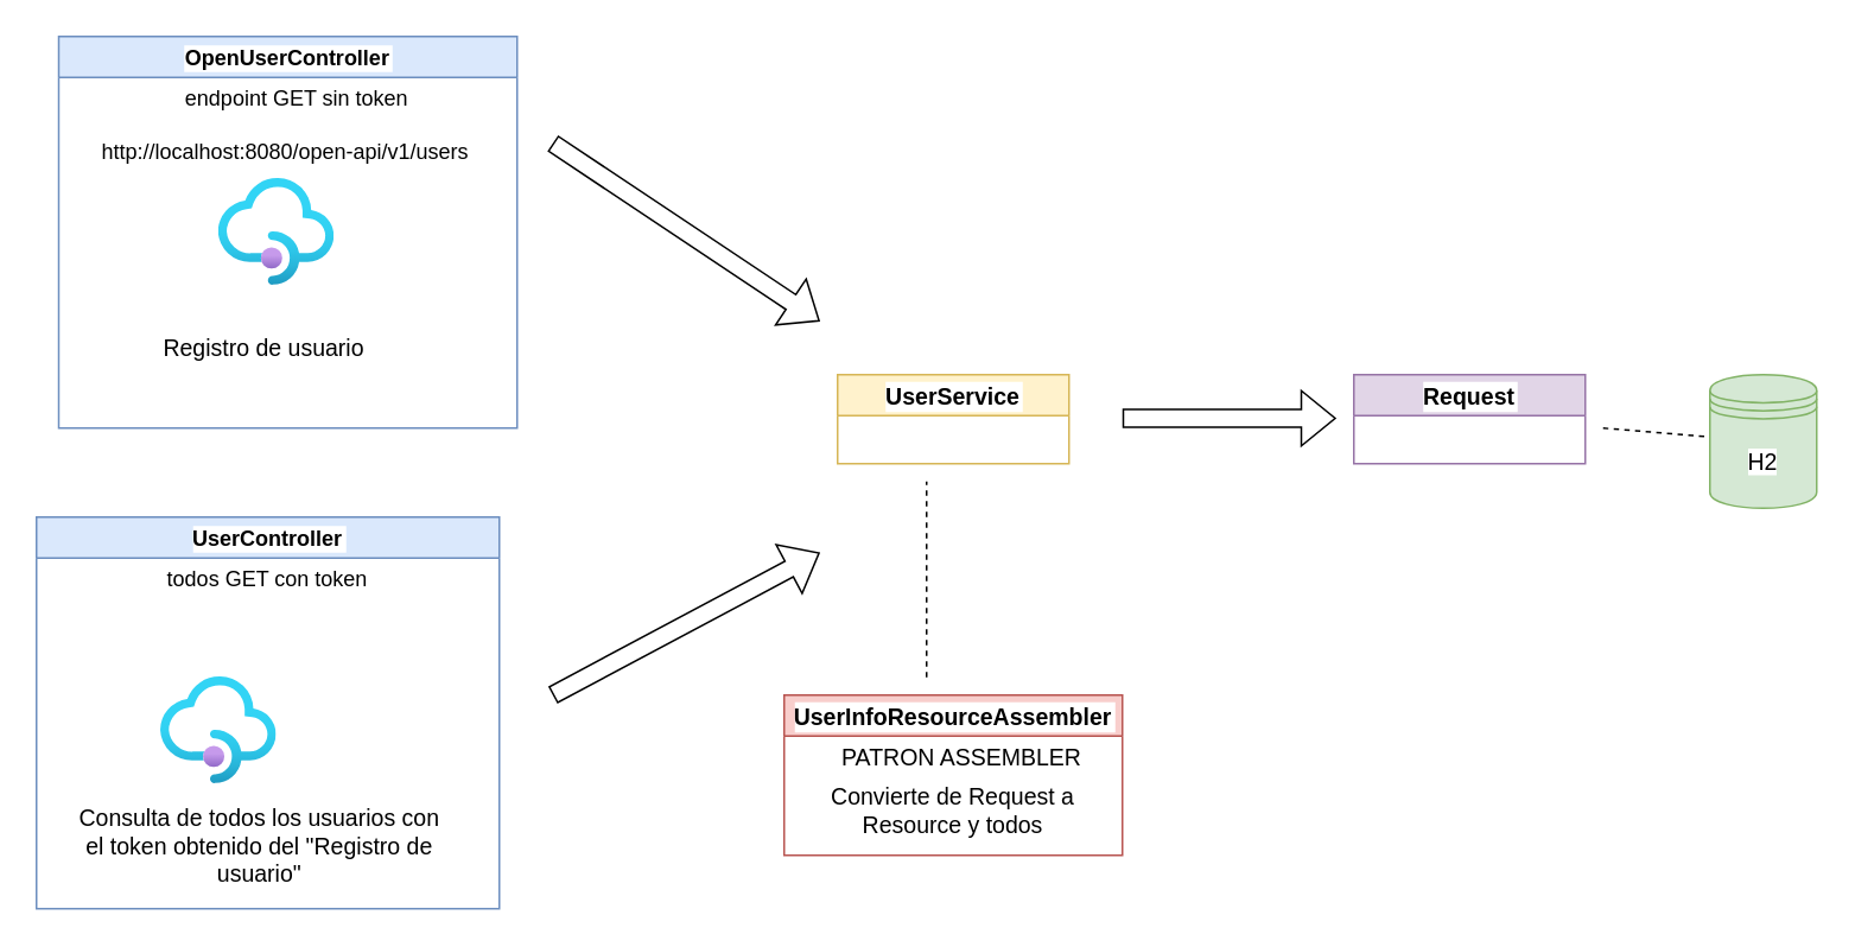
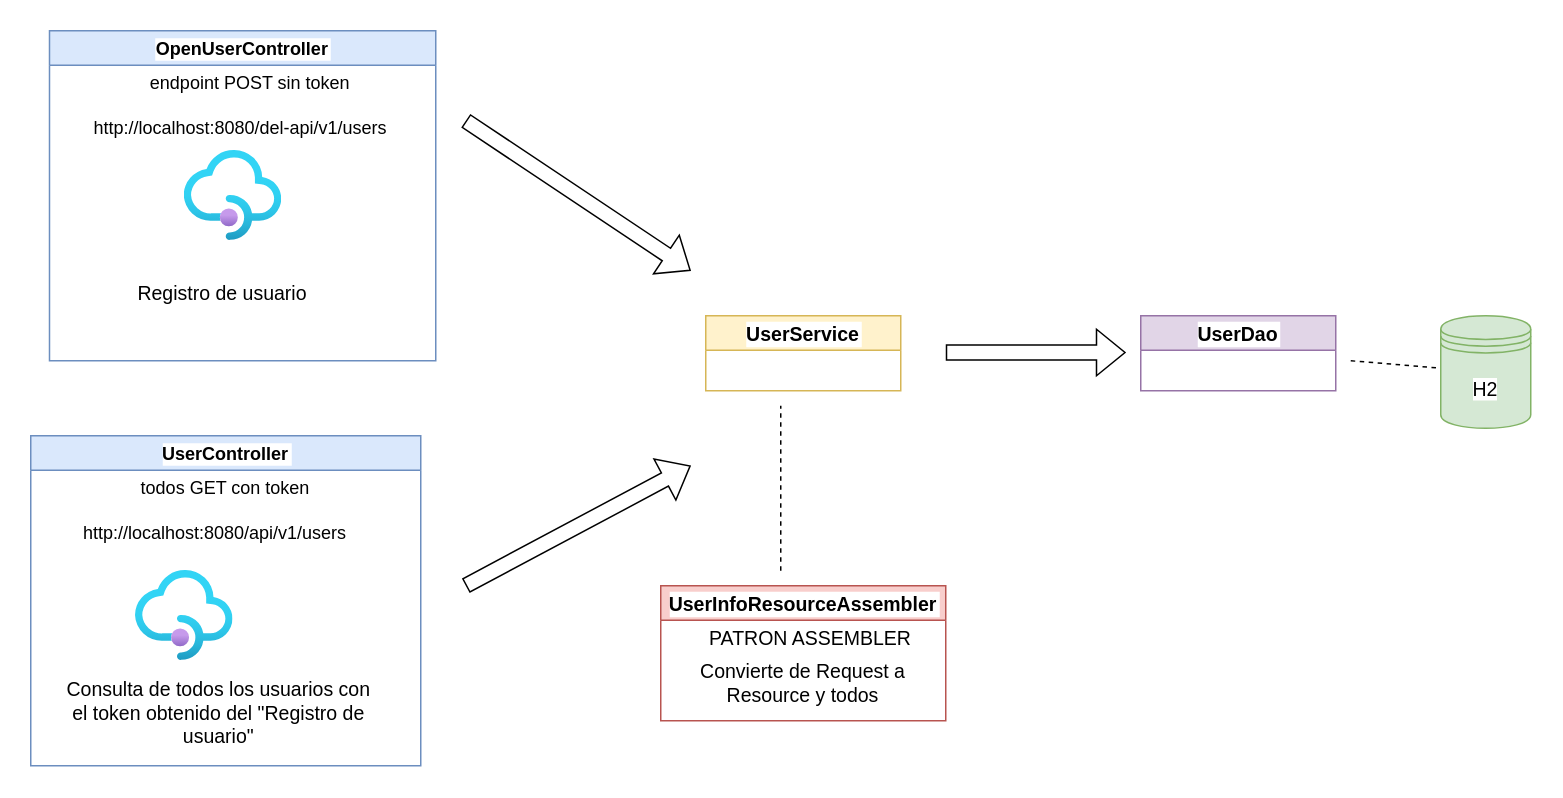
- <mxCell id="11" value="endpoint GET sin token" style="text;html=1;strokeColor=none;fillColor=none;align=center;verticalAlign=middle;whiteSpace=wrap;rounded=0;labelBackgroundColor=#FFFFFF;" vertex="1" parent="8"><mxGeometry x="57.5" y="20" width="152.5" height="30" as="geometry" /></mxCell>
+ <mxCell id="11" value="endpoint POST sin token" style="text;html=1;strokeColor=none;fillColor=none;align=center;verticalAlign=middle;whiteSpace=wrap;rounded=0;labelBackgroundColor=#FFFFFF;" vertex="1" parent="8"><mxGeometry x="57.5" y="20" width="152.5" height="30" as="geometry" /></mxCell>
- <mxCell id="10" value="http://localhost:8080/open-api/v1/users" style="text;html=1;strokeColor=none;fillColor=none;align=center;verticalAlign=middle;whiteSpace=wrap;rounded=0;labelBackgroundColor=#FFFFFF;" vertex="1" parent="8"><mxGeometry x="17.5" y="50" width="220" height="30" as="geometry" /></mxCell>
+ <mxCell id="10" value="http://localhost:8080/del-api/v1/users" style="text;html=1;strokeColor=none;fillColor=none;align=center;verticalAlign=middle;whiteSpace=wrap;rounded=0;labelBackgroundColor=#FFFFFF;" vertex="1" parent="8"><mxGeometry x="17.5" y="50" width="220" height="30" as="geometry" /></mxCell>
- <mxCell id="20" value="Request" style="swimlane;labelBackgroundColor=#FFFFFF;fontSize=13;fillColor=#e1d5e7;strokeColor=#9673a6;" vertex="1" parent="1"><mxGeometry x="760" y="210" width="130" height="50" as="geometry" /></mxCell>
+ <mxCell id="20" value="UserDao" style="swimlane;labelBackgroundColor=#FFFFFF;fontSize=13;fillColor=#e1d5e7;strokeColor=#9673a6;" vertex="1" parent="1"><mxGeometry x="760" y="210" width="130" height="50" as="geometry" /></mxCell>
+ <mxCell id="6" value="http://localhost:8080/api/v1/users" style="text;html=1;strokeColor=none;fillColor=none;align=center;verticalAlign=middle;whiteSpace=wrap;rounded=0;labelBackgroundColor=#FFFFFF;" vertex="1" parent="4"><mxGeometry x="13" y="50" width="220" height="30" as="geometry" /></mxCell>
